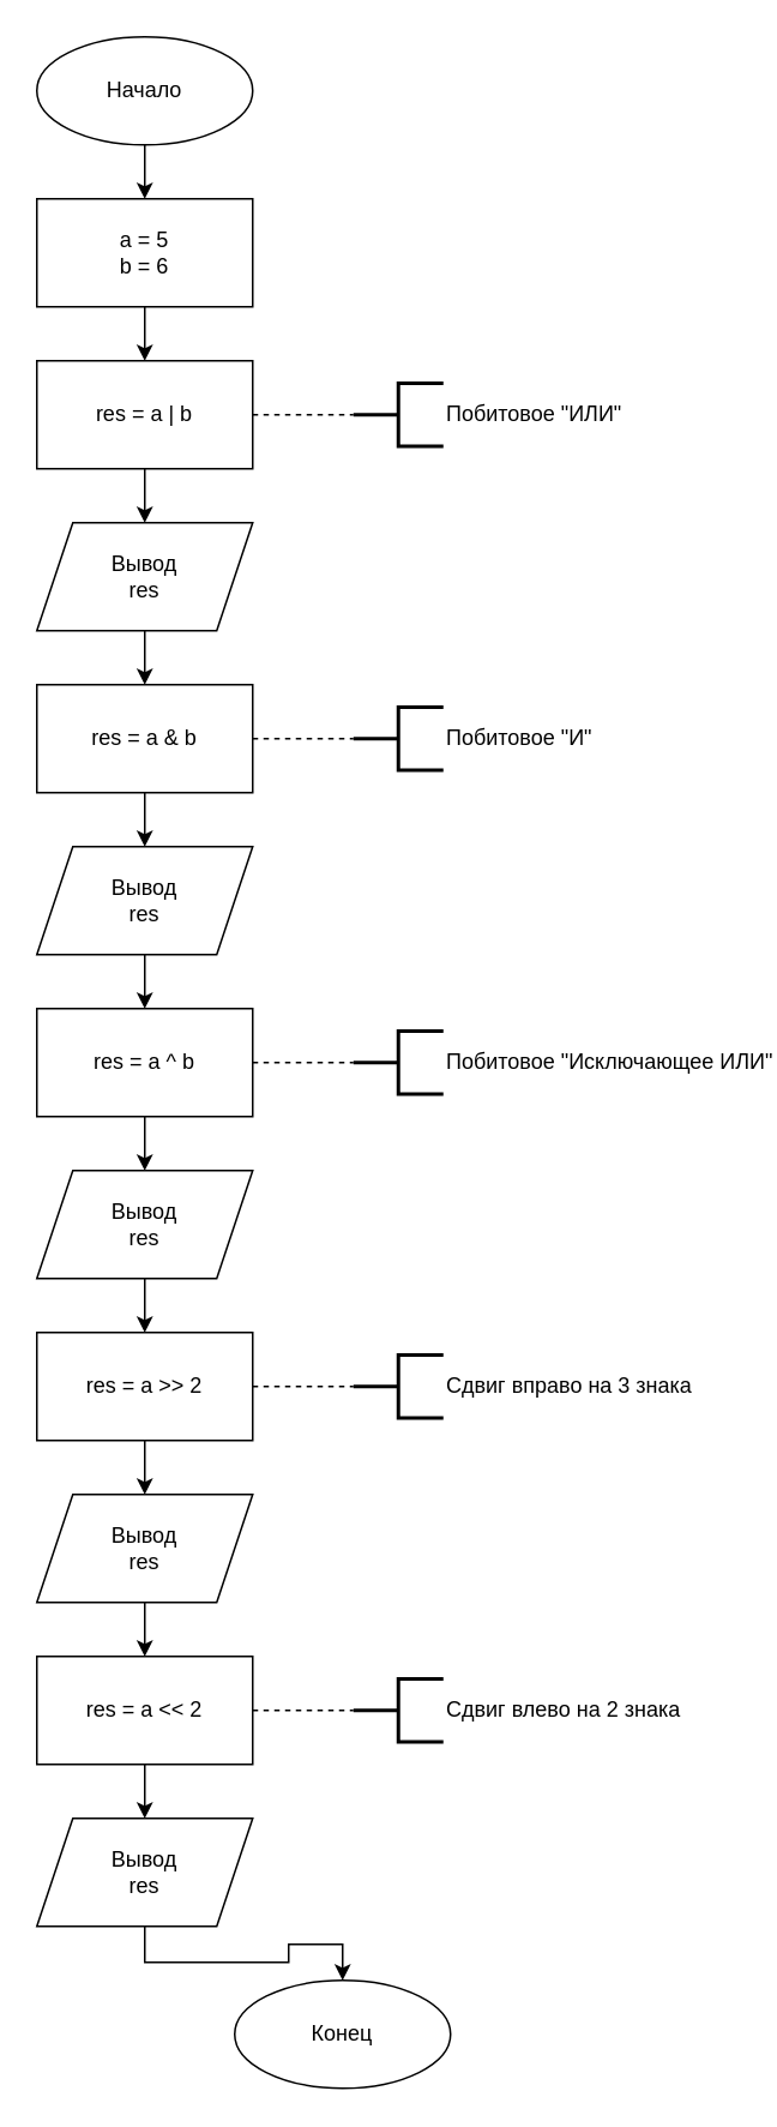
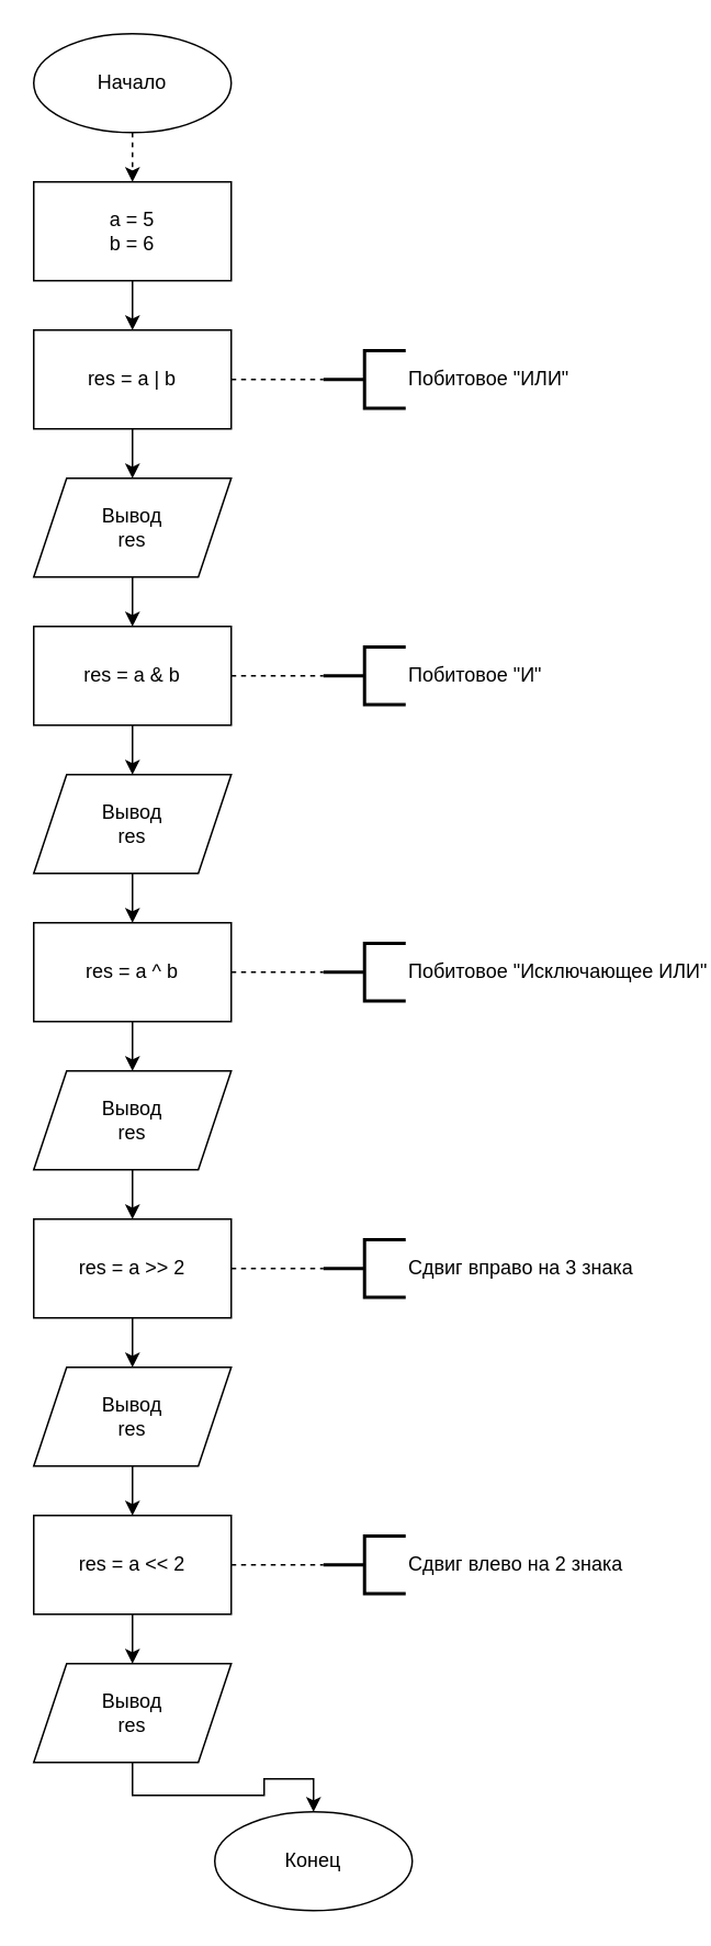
- <mxCell id="2" style="edgeStyle=orthogonalEdgeStyle;rounded=0;orthogonalLoop=1;jettySize=auto;html=1;exitX=0.5;exitY=1;exitDx=0;exitDy=0;entryX=0.5;entryY=0;entryDx=0;entryDy=0;" edge="1" parent="1" source="3" target="5"><mxGeometry relative="1" as="geometry" /></mxCell>
+ <mxCell id="2" style="edgeStyle=orthogonalEdgeStyle;rounded=0;orthogonalLoop=1;jettySize=auto;html=1;exitX=0.5;exitY=1;exitDx=0;exitDy=0;entryX=0.5;entryY=0;entryDx=0;entryDy=0;dashed=1;" edge="1" parent="1" source="3" target="5"><mxGeometry relative="1" as="geometry" /></mxCell>
